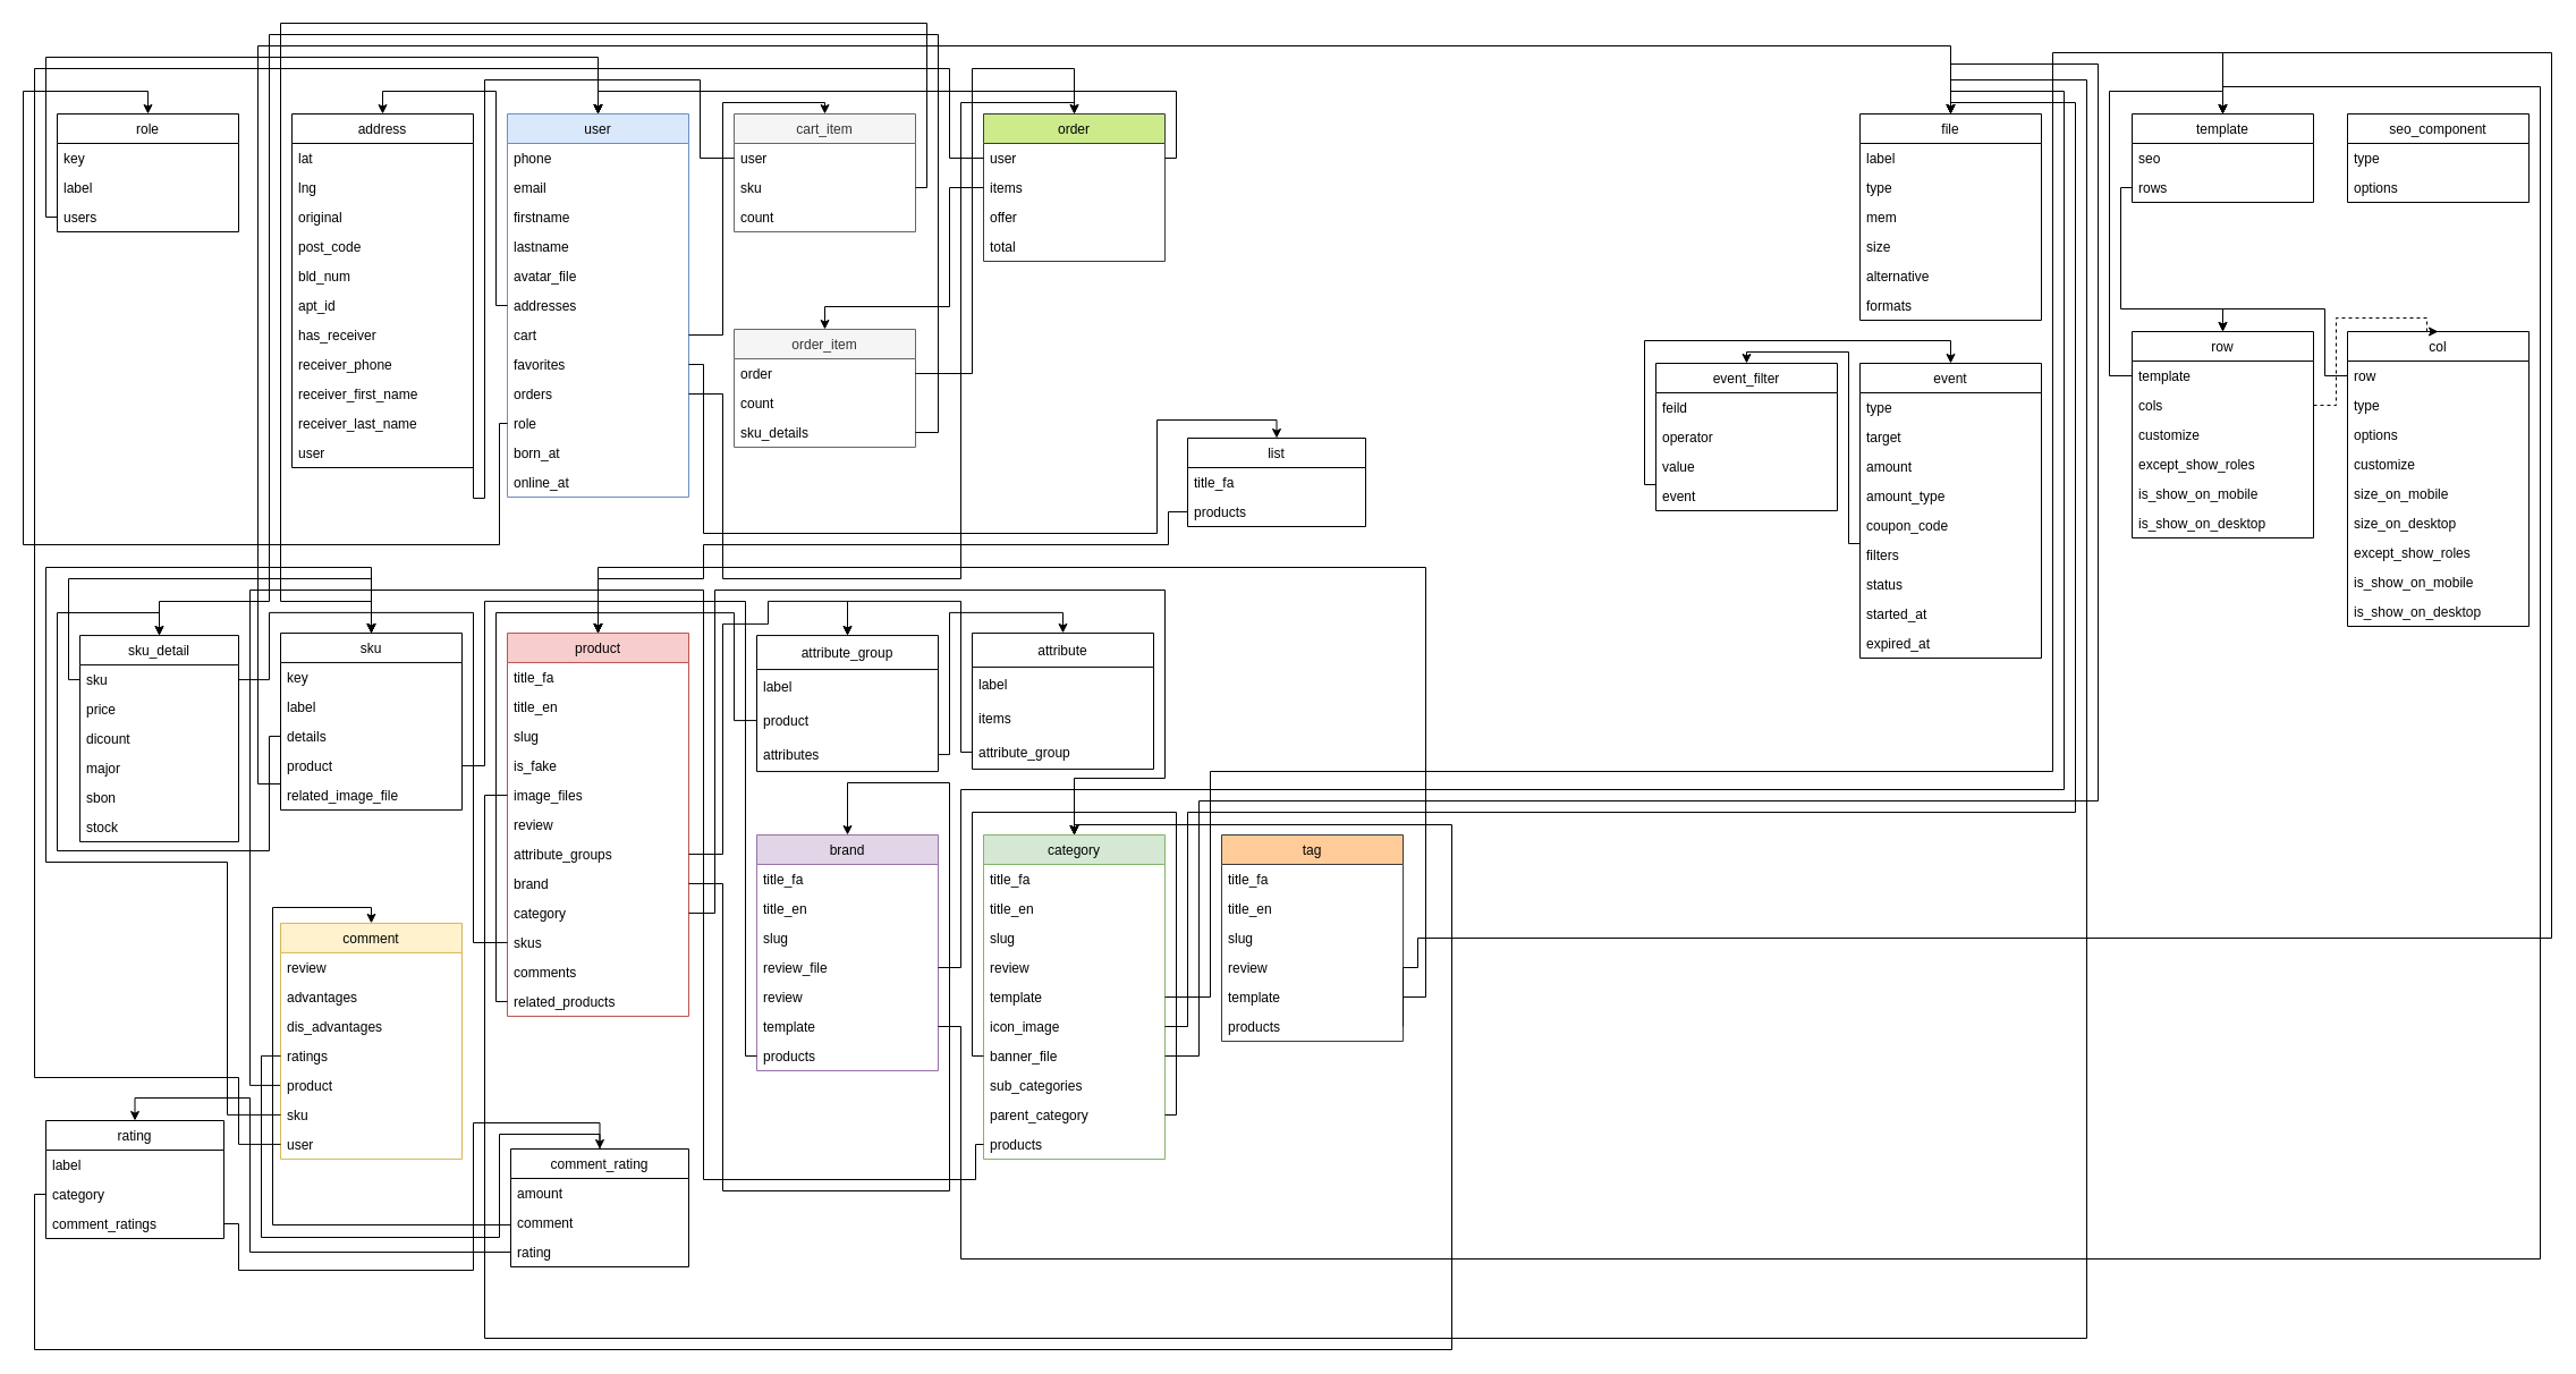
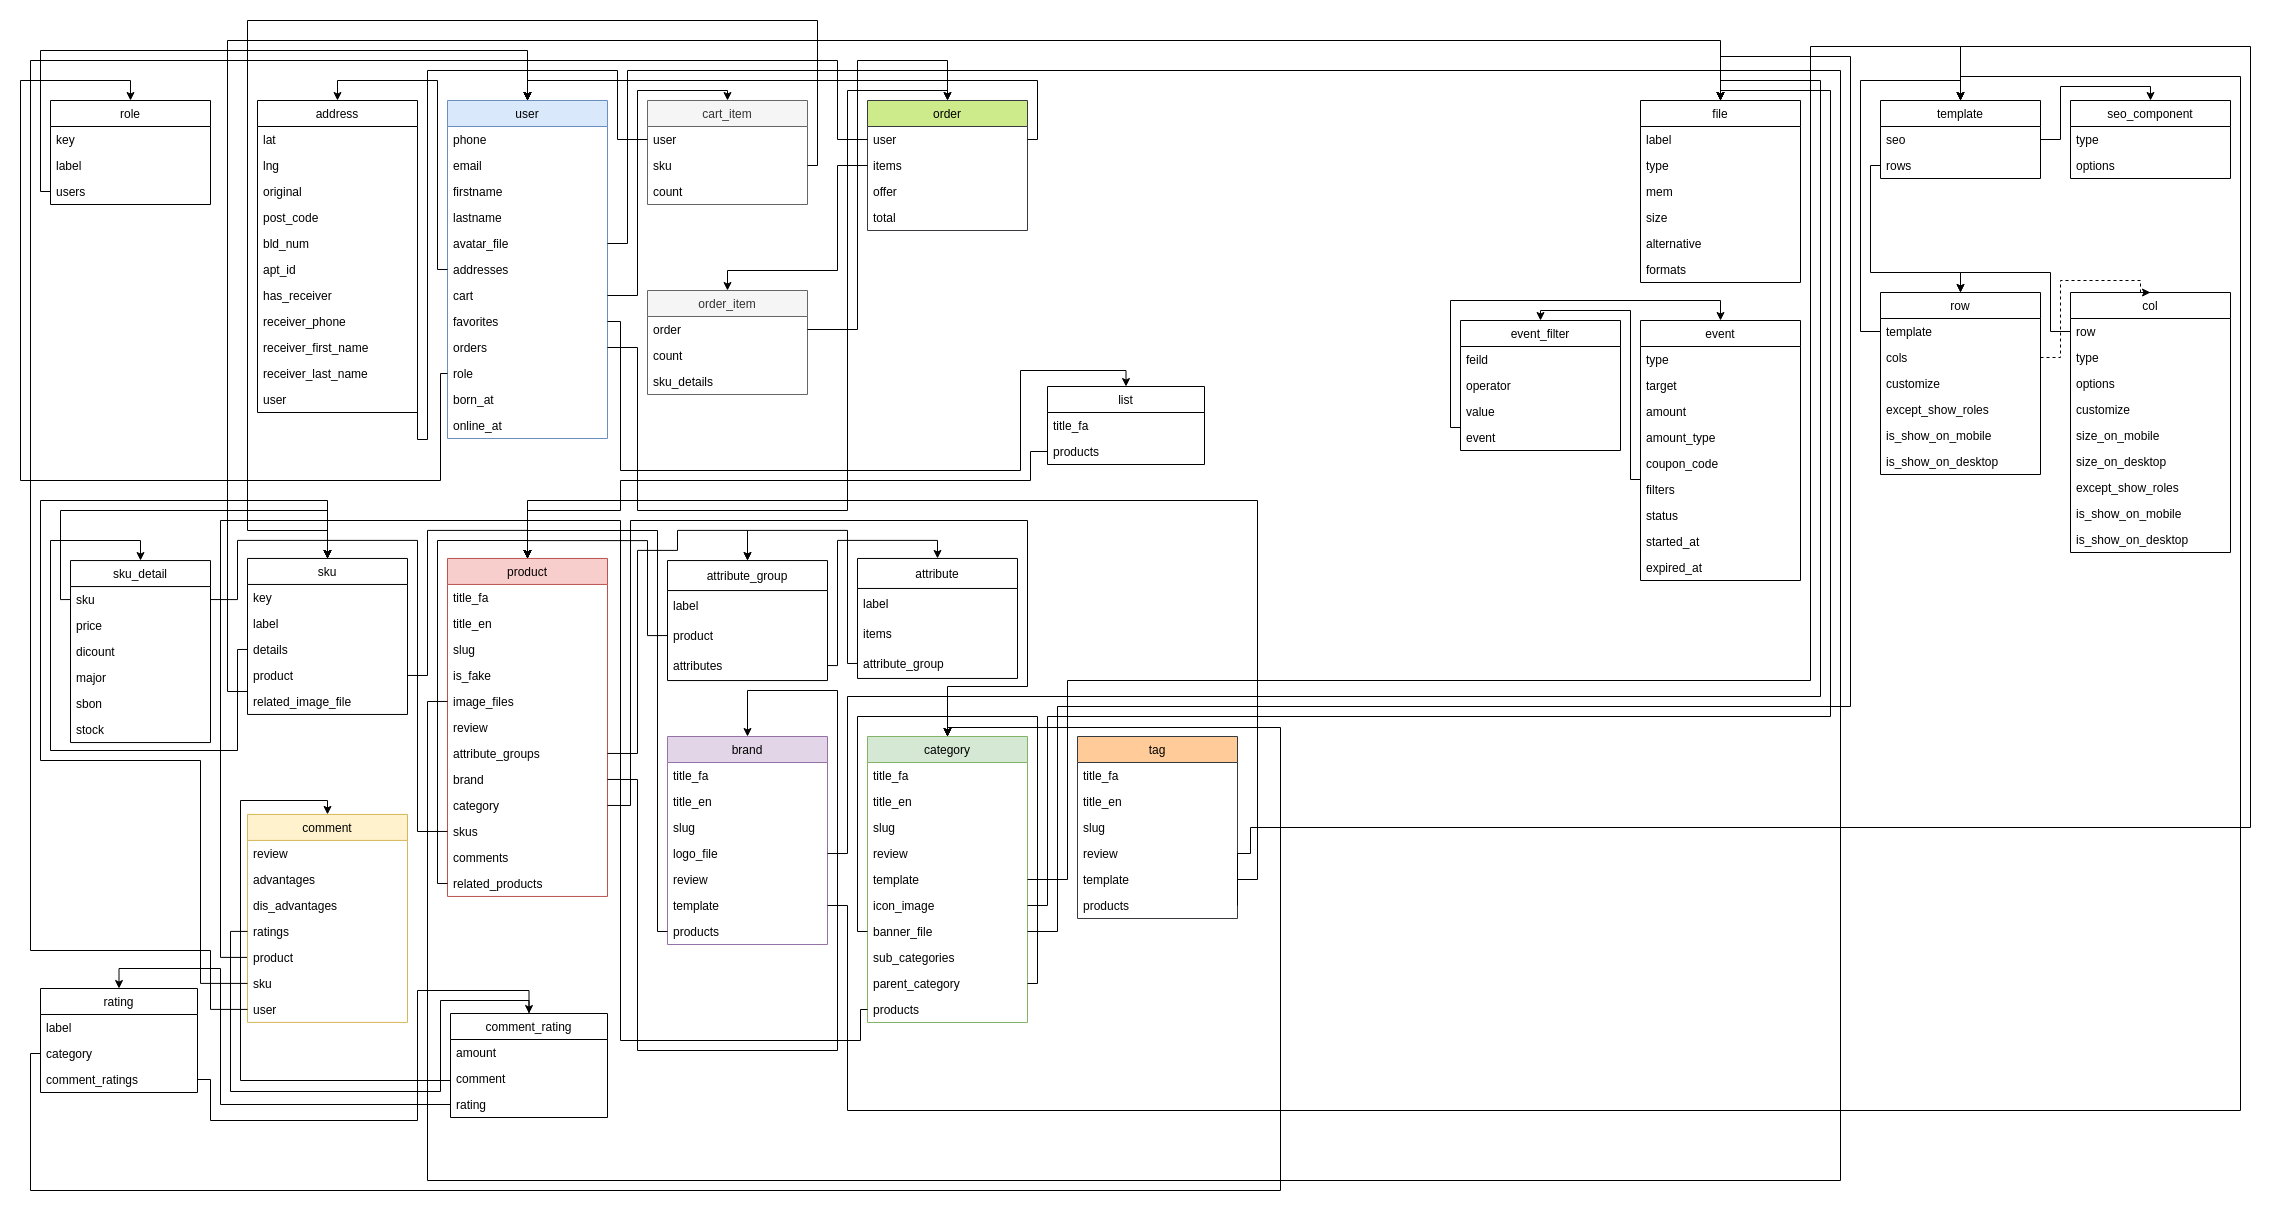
- <mxCell id="127" style="edgeStyle=orthogonalEdgeStyle;rounded=0;orthogonalLoop=1;jettySize=auto;html=1;exitX=1;exitY=0.5;exitDx=0;exitDy=0;entryX=0.5;entryY=0;entryDx=0;entryDy=0;" edge="1" parent="1" source="94" target="83"><mxGeometry relative="1" as="geometry"><Array as="points"><mxPoint x="827" y="381" /><mxPoint x="827" y="30" /><mxPoint x="237" y="30" /><mxPoint x="237" y="530" /><mxPoint x="140" y="530" /></Array></mxGeometry></mxCell>
+ <mxCell id="129" style="edgeStyle=orthogonalEdgeStyle;rounded=0;orthogonalLoop=1;jettySize=auto;html=1;exitX=1;exitY=0.5;exitDx=0;exitDy=0;entryX=0.5;entryY=0;entryDx=0;entryDy=0;" edge="1" parent="1" source="114" target="73"><mxGeometry relative="1" as="geometry"><Array as="points"><mxPoint x="627" y="243" /><mxPoint x="627" y="70" /><mxPoint x="1720" y="70" /></Array></mxGeometry></mxCell>
+ <mxCell id="178" style="edgeStyle=orthogonalEdgeStyle;rounded=0;orthogonalLoop=1;jettySize=auto;html=1;exitX=1;exitY=0.5;exitDx=0;exitDy=0;entryX=0.5;entryY=0;entryDx=0;entryDy=0;startArrow=none;startFill=0;endArrow=classic;endFill=1;" edge="1" parent="1" source="152" target="154"><mxGeometry relative="1" as="geometry"><Array as="points"><mxPoint x="2060" y="139" /><mxPoint x="2060" y="86" /><mxPoint x="2150" y="86" /></Array></mxGeometry></mxCell>
- <mxCell id="28" value="review_file" style="text;strokeColor=none;fillColor=none;align=left;verticalAlign=top;spacingLeft=4;spacingRight=4;overflow=hidden;rotatable=0;points=[[0,0.5],[1,0.5]];portConstraint=eastwest;" vertex="1" parent="24"><mxGeometry y="104" width="160" height="26" as="geometry" /></mxCell>
+ <mxCell id="28" value="logo_file" style="text;strokeColor=none;fillColor=none;align=left;verticalAlign=top;spacingLeft=4;spacingRight=4;overflow=hidden;rotatable=0;points=[[0,0.5],[1,0.5]];portConstraint=eastwest;" vertex="1" parent="24"><mxGeometry y="104" width="160" height="26" as="geometry" /></mxCell>
